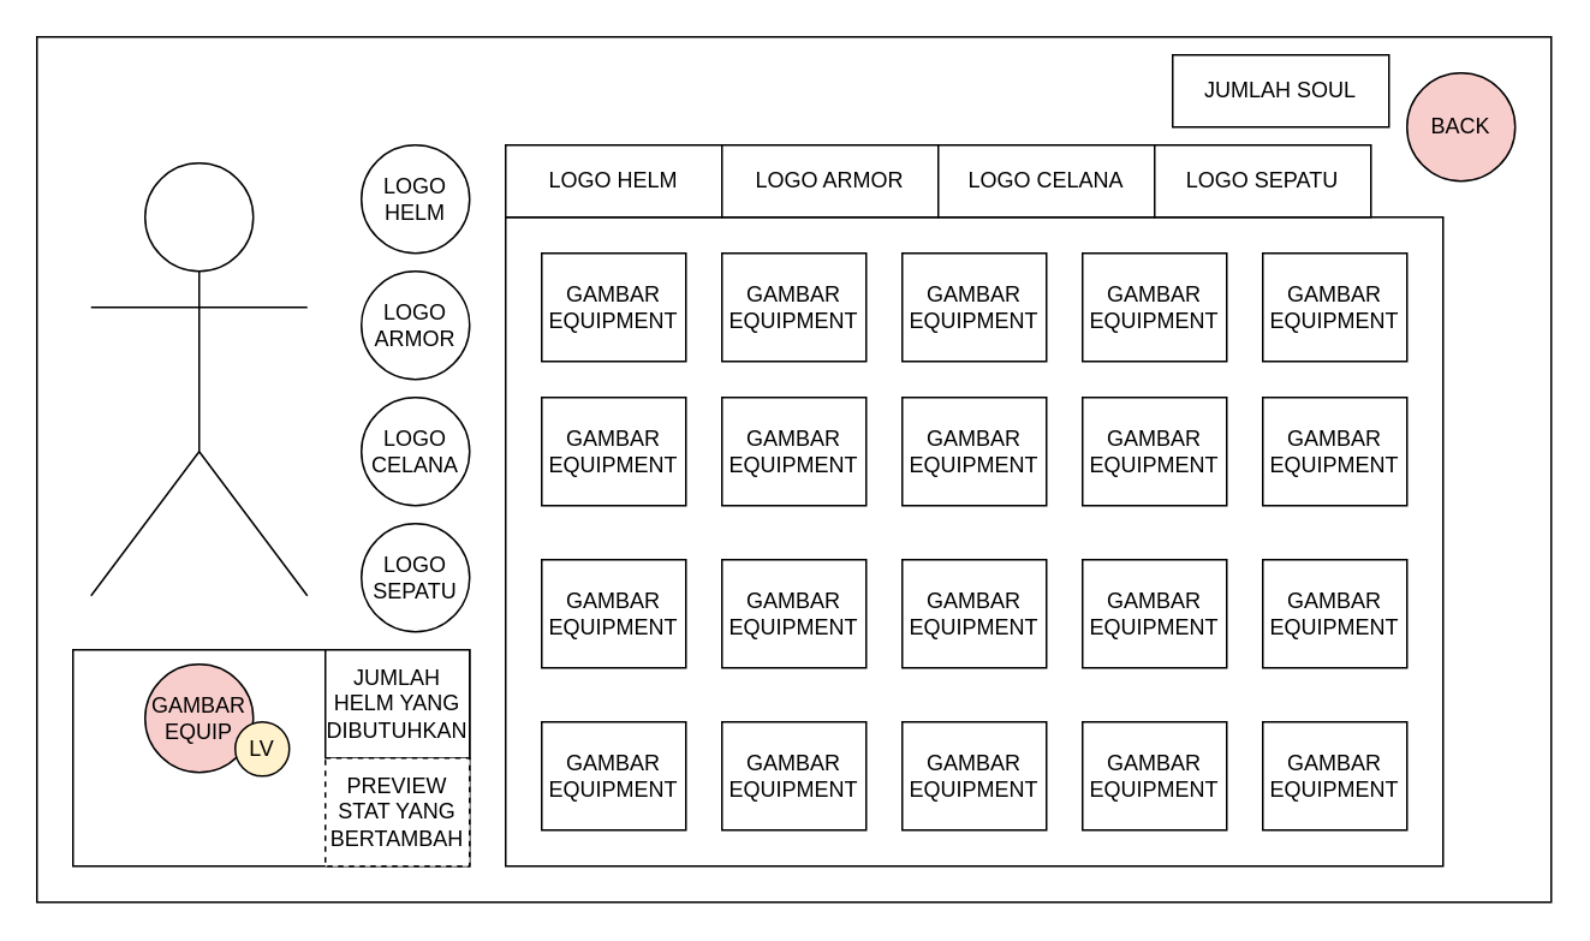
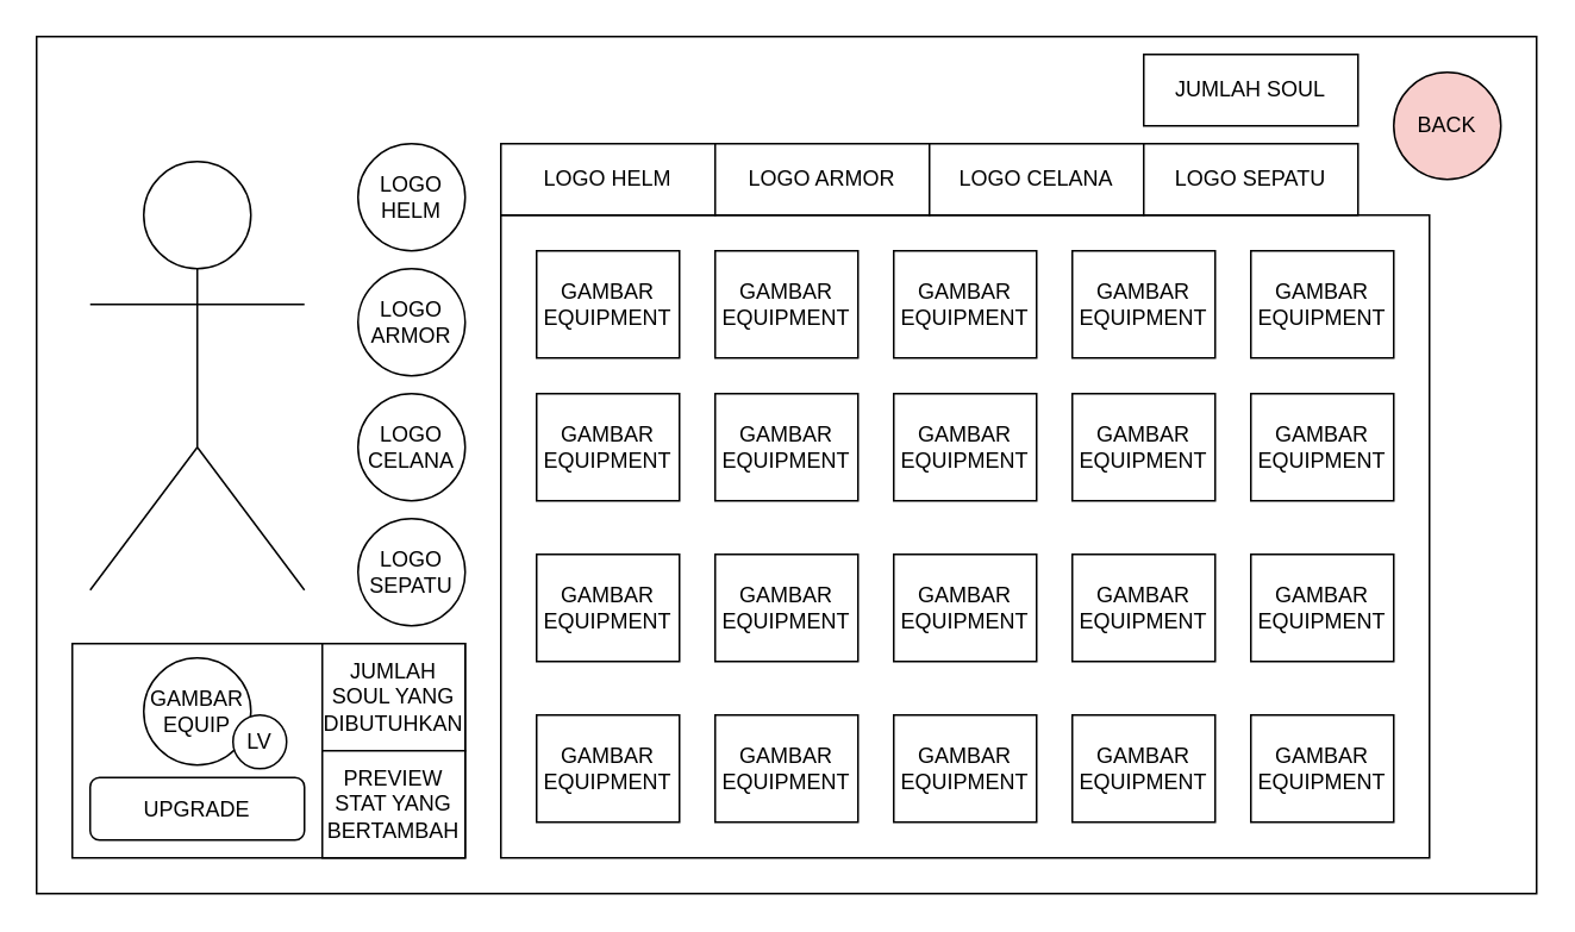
- <mxCell id="40" value="JUMLAH SOUL" style="rounded=0;whiteSpace=wrap;html=1;connectable=1;" vertex="1" parent="1"><mxGeometry x="650" y="30" width="120" height="40" as="geometry" /></mxCell>
+ <mxCell id="40" value="JUMLAH SOUL" style="rounded=0;whiteSpace=wrap;html=1;connectable=1;" vertex="1" parent="1"><mxGeometry x="640" y="30" width="120" height="40" as="geometry" /></mxCell>
- <mxCell id="37" value="JUMLAH HELM YANG DIBUTUHKAN" style="rounded=0;whiteSpace=wrap;html=1;" parent="1" vertex="1"><mxGeometry x="180" y="360" width="80" height="60" as="geometry" /></mxCell>
+ <mxCell id="37" value="JUMLAH SOUL YANG DIBUTUHKAN" style="rounded=0;whiteSpace=wrap;html=1;" parent="1" vertex="1"><mxGeometry x="180" y="360" width="80" height="60" as="geometry" /></mxCell>
- <mxCell id="35" value="GAMBAR EQUIP" style="ellipse;whiteSpace=wrap;html=1;aspect=fixed;fillColor=#f8cecc;" parent="1" vertex="1"><mxGeometry x="80" y="368" width="60" height="60" as="geometry" /></mxCell>
+ <mxCell id="35" value="GAMBAR EQUIP" style="ellipse;whiteSpace=wrap;html=1;aspect=fixed;" parent="1" vertex="1"><mxGeometry x="80" y="368" width="60" height="60" as="geometry" /></mxCell>
- <mxCell id="39" value="LV" style="ellipse;whiteSpace=wrap;html=1;aspect=fixed;fillColor=#fff2cc;" parent="1" vertex="1"><mxGeometry x="130" y="400" width="30" height="30" as="geometry" /></mxCell>
+ <mxCell id="39" value="LV" style="ellipse;whiteSpace=wrap;html=1;aspect=fixed;" parent="1" vertex="1"><mxGeometry x="130" y="400" width="30" height="30" as="geometry" /></mxCell>
- <mxCell id="38" value="PREVIEW STAT YANG BERTAMBAH" style="rounded=0;whiteSpace=wrap;html=1;dashed=1;" parent="1" vertex="1"><mxGeometry x="180" y="420" width="80" height="60" as="geometry" /></mxCell>
+ <mxCell id="38" value="PREVIEW STAT YANG BERTAMBAH" style="rounded=0;whiteSpace=wrap;html=1;" parent="1" vertex="1"><mxGeometry x="180" y="420" width="80" height="60" as="geometry" /></mxCell>
+ <mxCell id="36" value="UPGRADE" style="rounded=1;whiteSpace=wrap;html=1;" parent="1" vertex="1"><mxGeometry x="50" y="435" width="120" height="35" as="geometry" /></mxCell>
